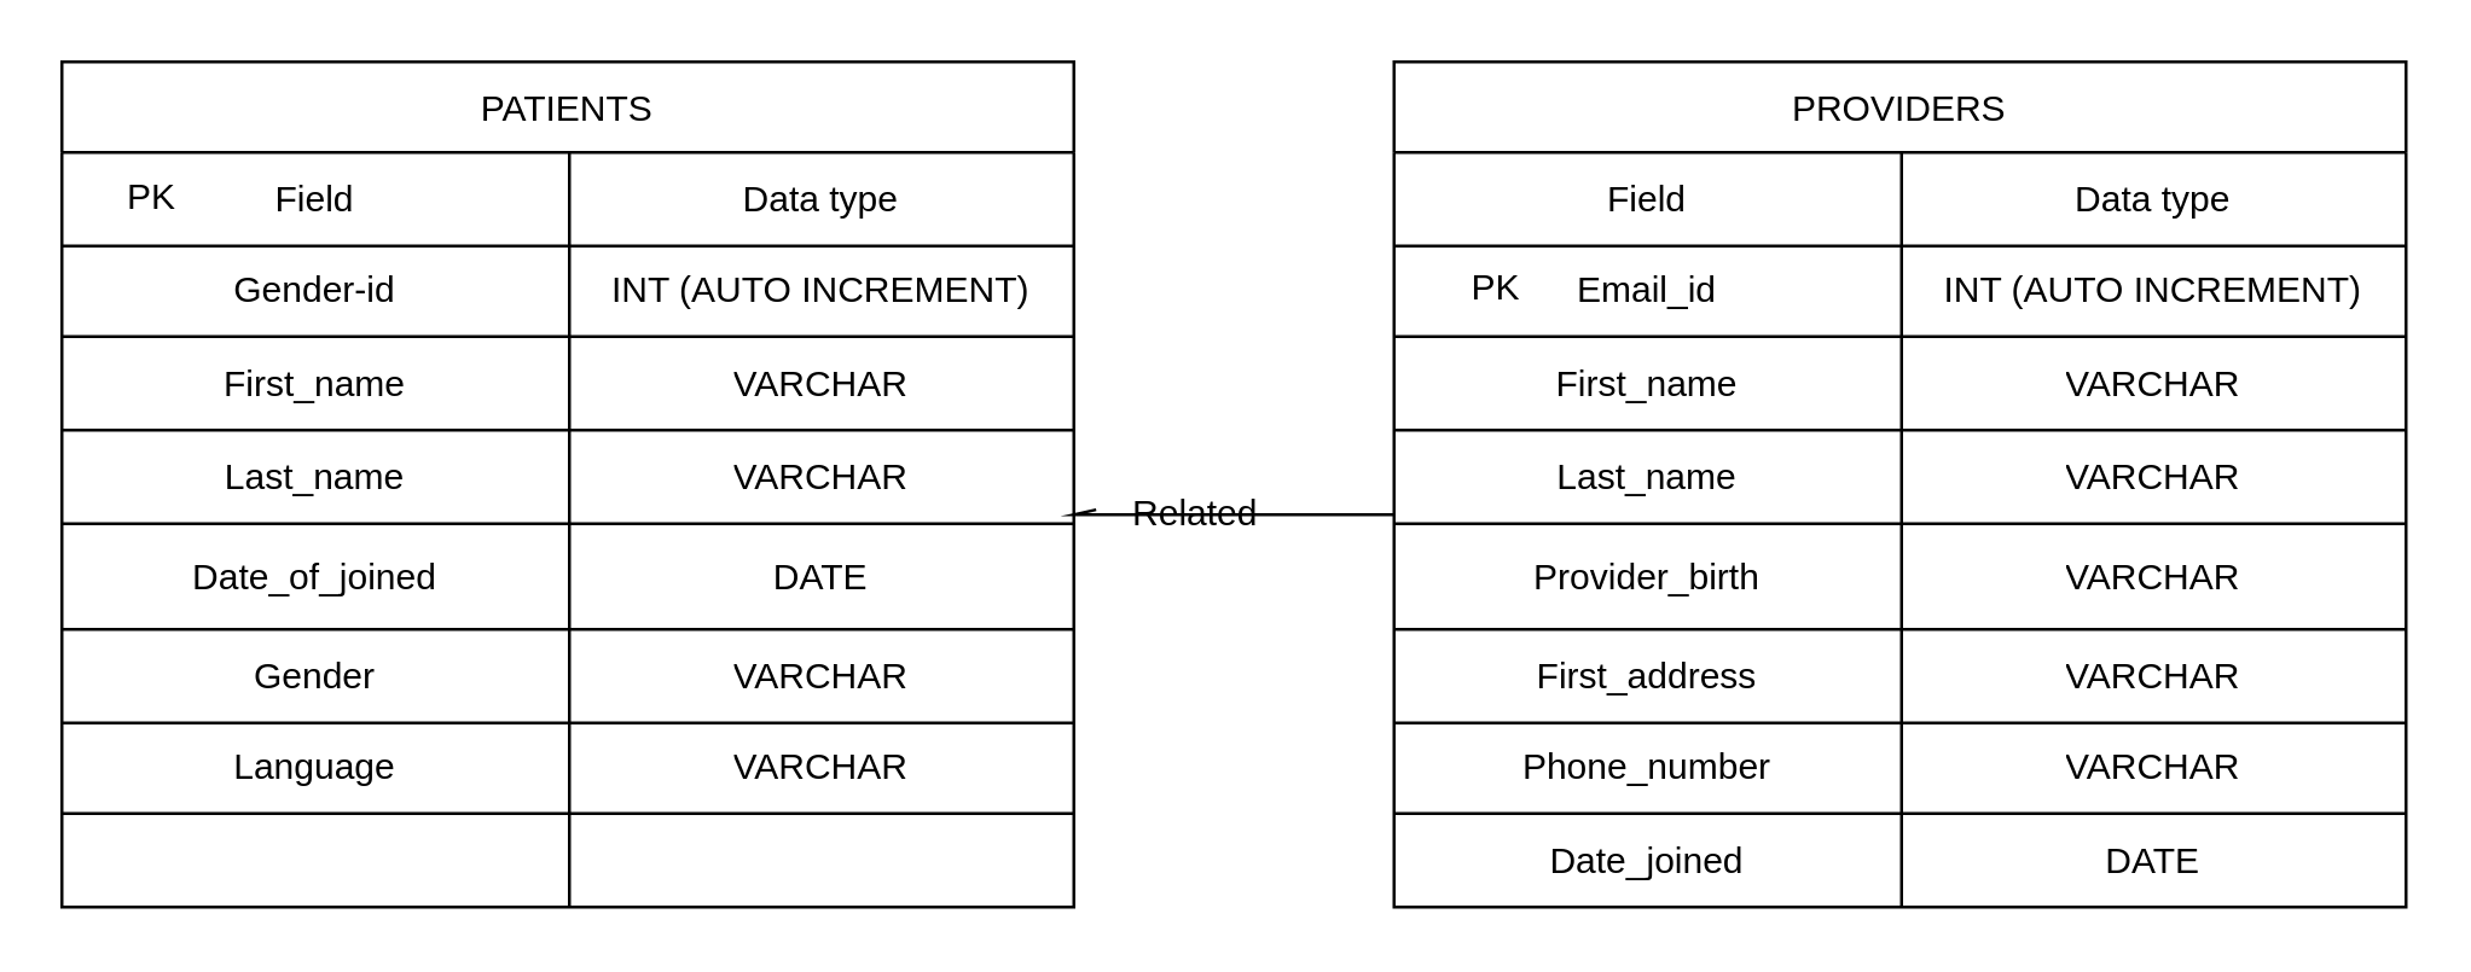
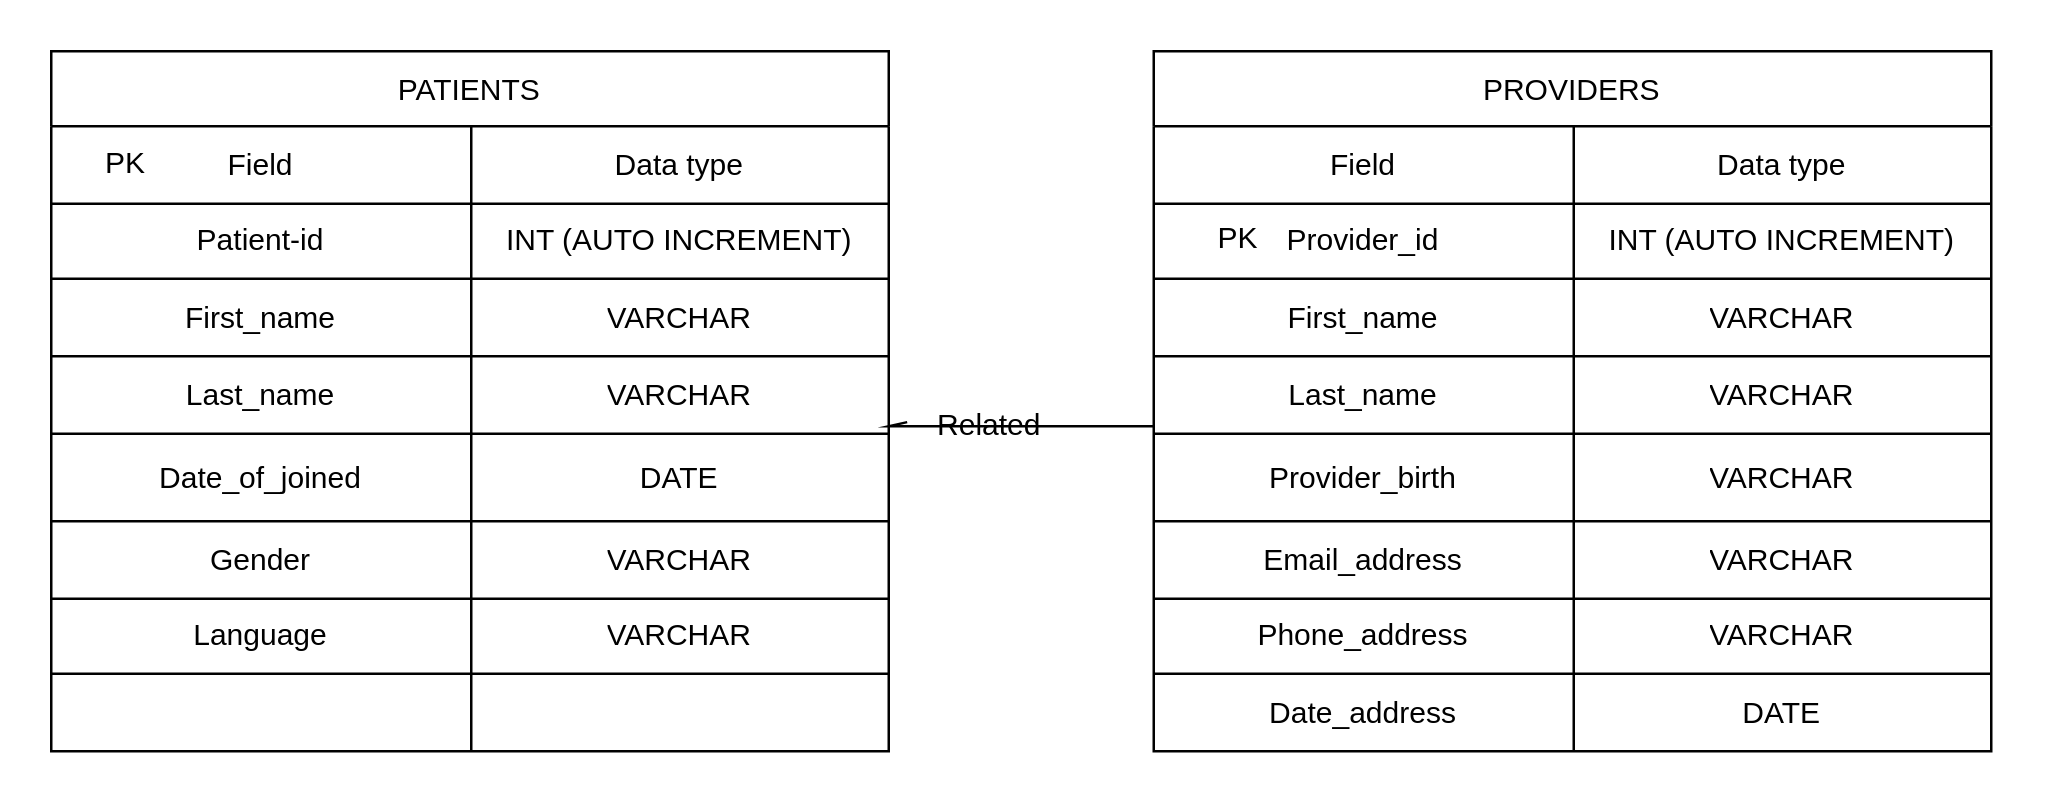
- <mxCell id="7" value="Gender-id" style="shape=partialRectangle;html=1;whiteSpace=wrap;connectable=0;strokeColor=inherit;overflow=hidden;fillColor=none;top=0;left=0;bottom=0;right=0;pointerEvents=1;" vertex="1" parent="6"><mxGeometry width="168" height="30" as="geometry"><mxRectangle width="168" height="30" as="alternateBounds" /></mxGeometry></mxCell>
+ <mxCell id="7" value="Patient-id" style="shape=partialRectangle;html=1;whiteSpace=wrap;connectable=0;strokeColor=inherit;overflow=hidden;fillColor=none;top=0;left=0;bottom=0;right=0;pointerEvents=1;" vertex="1" parent="6"><mxGeometry width="168" height="30" as="geometry"><mxRectangle width="168" height="30" as="alternateBounds" /></mxGeometry></mxCell>
- <mxCell id="33" value="Email_id" style="shape=partialRectangle;html=1;whiteSpace=wrap;connectable=0;strokeColor=inherit;overflow=hidden;fillColor=none;top=0;left=0;bottom=0;right=0;pointerEvents=1;" vertex="1" parent="32"><mxGeometry width="168" height="30" as="geometry"><mxRectangle width="168" height="30" as="alternateBounds" /></mxGeometry></mxCell>
+ <mxCell id="33" value="Provider_id" style="shape=partialRectangle;html=1;whiteSpace=wrap;connectable=0;strokeColor=inherit;overflow=hidden;fillColor=none;top=0;left=0;bottom=0;right=0;pointerEvents=1;" vertex="1" parent="32"><mxGeometry width="168" height="30" as="geometry"><mxRectangle width="168" height="30" as="alternateBounds" /></mxGeometry></mxCell>
- <mxCell id="45" value="First_address" style="shape=partialRectangle;html=1;whiteSpace=wrap;connectable=0;strokeColor=inherit;overflow=hidden;fillColor=none;top=0;left=0;bottom=0;right=0;pointerEvents=1;" vertex="1" parent="44"><mxGeometry width="168" height="31" as="geometry"><mxRectangle width="168" height="31" as="alternateBounds" /></mxGeometry></mxCell>
+ <mxCell id="45" value="Email_address" style="shape=partialRectangle;html=1;whiteSpace=wrap;connectable=0;strokeColor=inherit;overflow=hidden;fillColor=none;top=0;left=0;bottom=0;right=0;pointerEvents=1;" vertex="1" parent="44"><mxGeometry width="168" height="31" as="geometry"><mxRectangle width="168" height="31" as="alternateBounds" /></mxGeometry></mxCell>
- <mxCell id="48" value="Phone_number" style="shape=partialRectangle;html=1;whiteSpace=wrap;connectable=0;strokeColor=inherit;overflow=hidden;fillColor=none;top=0;left=0;bottom=0;right=0;pointerEvents=1;" vertex="1" parent="47"><mxGeometry width="168" height="30" as="geometry"><mxRectangle width="168" height="30" as="alternateBounds" /></mxGeometry></mxCell>
+ <mxCell id="48" value="Phone_address" style="shape=partialRectangle;html=1;whiteSpace=wrap;connectable=0;strokeColor=inherit;overflow=hidden;fillColor=none;top=0;left=0;bottom=0;right=0;pointerEvents=1;" vertex="1" parent="47"><mxGeometry width="168" height="30" as="geometry"><mxRectangle width="168" height="30" as="alternateBounds" /></mxGeometry></mxCell>
- <mxCell id="51" value="Date_joined" style="shape=partialRectangle;html=1;whiteSpace=wrap;connectable=0;strokeColor=inherit;overflow=hidden;fillColor=none;top=0;left=0;bottom=0;right=0;pointerEvents=1;" vertex="1" parent="50"><mxGeometry width="168" height="31" as="geometry"><mxRectangle width="168" height="31" as="alternateBounds" /></mxGeometry></mxCell>
+ <mxCell id="51" value="Date_address" style="shape=partialRectangle;html=1;whiteSpace=wrap;connectable=0;strokeColor=inherit;overflow=hidden;fillColor=none;top=0;left=0;bottom=0;right=0;pointerEvents=1;" vertex="1" parent="50"><mxGeometry width="168" height="31" as="geometry"><mxRectangle width="168" height="31" as="alternateBounds" /></mxGeometry></mxCell>
